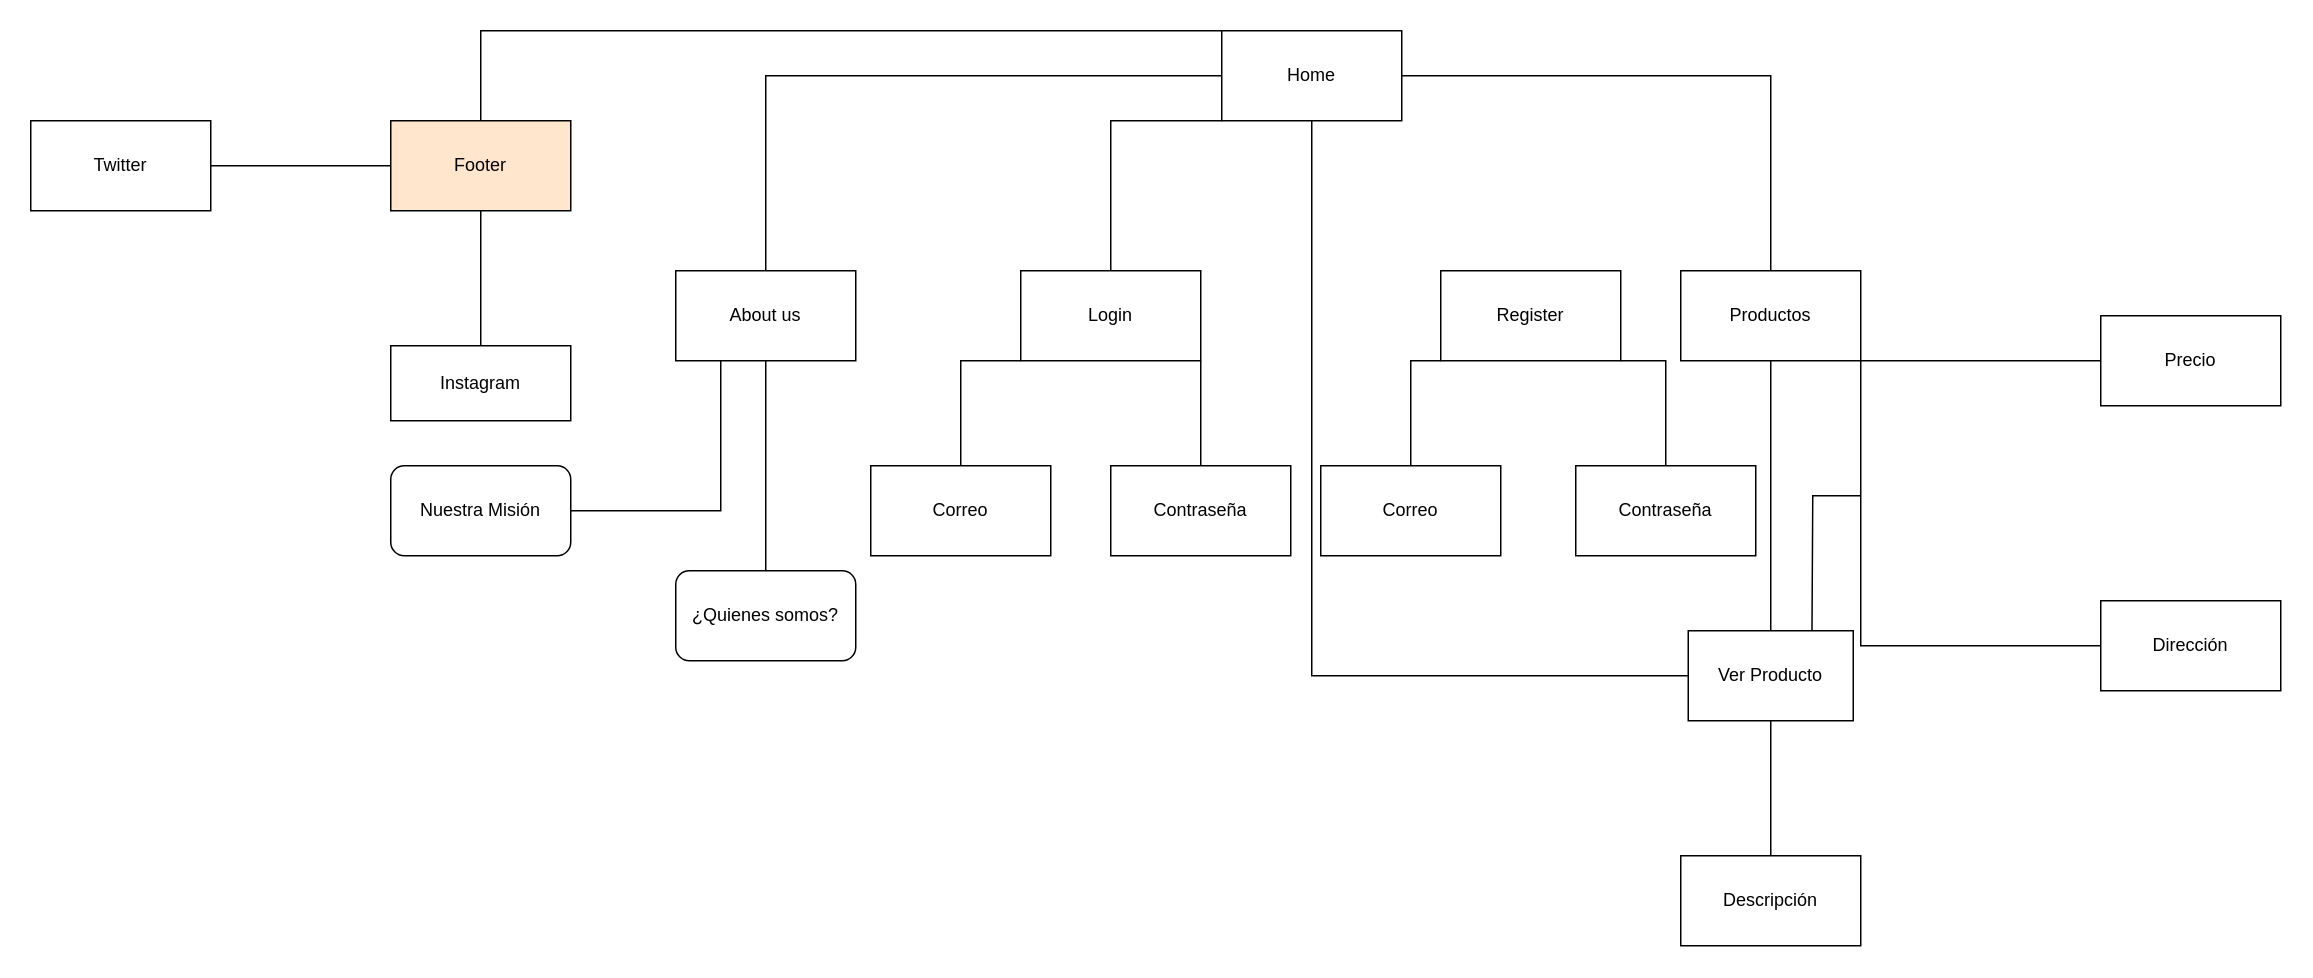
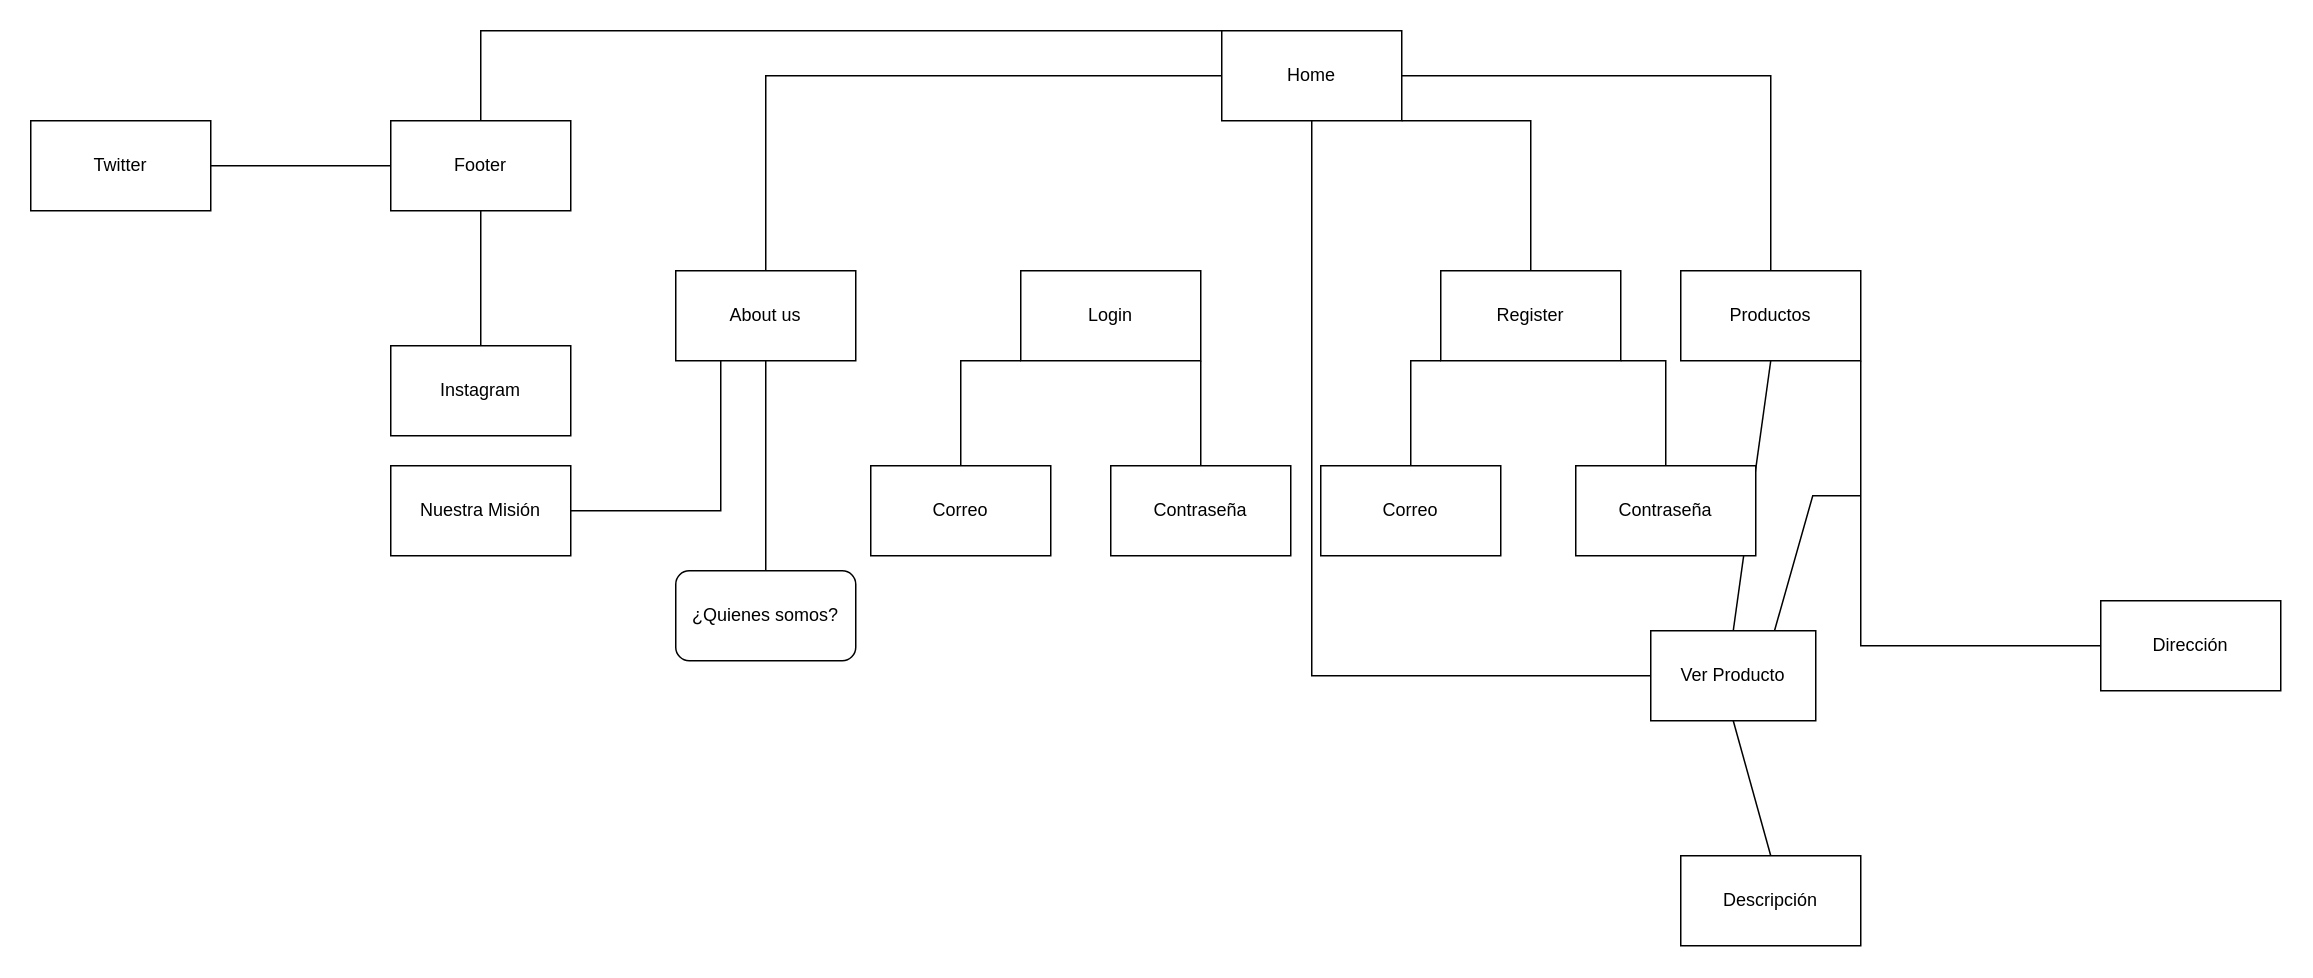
+ <mxCell id="10" value="" style="endArrow=none;html=1;rounded=0;entryX=1;entryY=1;entryDx=0;entryDy=0;exitX=0.5;exitY=0;exitDx=0;exitDy=0;" edge="1" parent="1" source="6" target="2"><mxGeometry width="50" height="50" relative="1" as="geometry"><mxPoint x="950" y="170" as="sourcePoint" /><mxPoint x="1000" y="120" as="targetPoint" /><Array as="points"><mxPoint x="1020" y="80" /></Array></mxGeometry></mxCell>
- <mxCell id="7" value="" style="endArrow=none;html=1;rounded=0;entryX=0;entryY=1;entryDx=0;entryDy=0;exitX=0.5;exitY=0;exitDx=0;exitDy=0;" edge="1" parent="1" source="4" target="2"><mxGeometry width="50" height="50" relative="1" as="geometry"><mxPoint x="840" y="160" as="sourcePoint" /><mxPoint x="890" y="110" as="targetPoint" /><Array as="points"><mxPoint x="740" y="80" /></Array></mxGeometry></mxCell>
- <mxCell id="14" value="Footer" style="rounded=0;whiteSpace=wrap;html=1;fillColor=#ffe6cc;" vertex="1" parent="1"><mxGeometry x="260" y="80" width="120" height="60" as="geometry" /></mxCell>
+ <mxCell id="14" value="Footer" style="rounded=0;whiteSpace=wrap;html=1;" vertex="1" parent="1"><mxGeometry x="260" y="80" width="120" height="60" as="geometry" /></mxCell>
- <mxCell id="34" value="" style="endArrow=none;html=1;rounded=0;entryX=1;entryY=1;entryDx=0;entryDy=0;exitX=0;exitY=0.5;exitDx=0;exitDy=0;" edge="1" parent="1" source="32" target="5"><mxGeometry width="50" height="50" relative="1" as="geometry"><mxPoint x="1280" y="320" as="sourcePoint" /><mxPoint x="1330" y="270" as="targetPoint" /></mxGeometry></mxCell>
- <mxCell id="32" value="Precio" style="rounded=0;whiteSpace=wrap;html=1;" vertex="1" parent="1"><mxGeometry x="1400" y="210" width="120" height="60" as="geometry" /></mxCell>
- <mxCell id="15" value="Instagram" style="rounded=0;whiteSpace=wrap;html=1;" vertex="1" parent="1"><mxGeometry x="260" y="230" width="120" height="50" as="geometry" /></mxCell>
+ <mxCell id="15" value="Instagram" style="rounded=0;whiteSpace=wrap;html=1;" vertex="1" parent="1"><mxGeometry x="260" y="230" width="120" height="60" as="geometry" /></mxCell>
- <mxCell id="28" value="Nuestra Misión" style="whiteSpace=wrap;html=1;rounded=1;" vertex="1" parent="1"><mxGeometry x="260" y="310" width="120" height="60" as="geometry" /></mxCell>
+ <mxCell id="28" value="Nuestra Misión" style="rounded=0;whiteSpace=wrap;html=1;" vertex="1" parent="1"><mxGeometry x="260" y="310" width="120" height="60" as="geometry" /></mxCell>
- <mxCell id="11" value="Ver Producto" style="rounded=0;whiteSpace=wrap;html=1;" vertex="1" parent="1"><mxGeometry x="1125" y="420" width="110" height="60" as="geometry" /></mxCell>
+ <mxCell id="11" value="Ver Producto" style="rounded=0;whiteSpace=wrap;html=1;" vertex="1" parent="1"><mxGeometry x="1100" y="420" width="110" height="60" as="geometry" /></mxCell>
